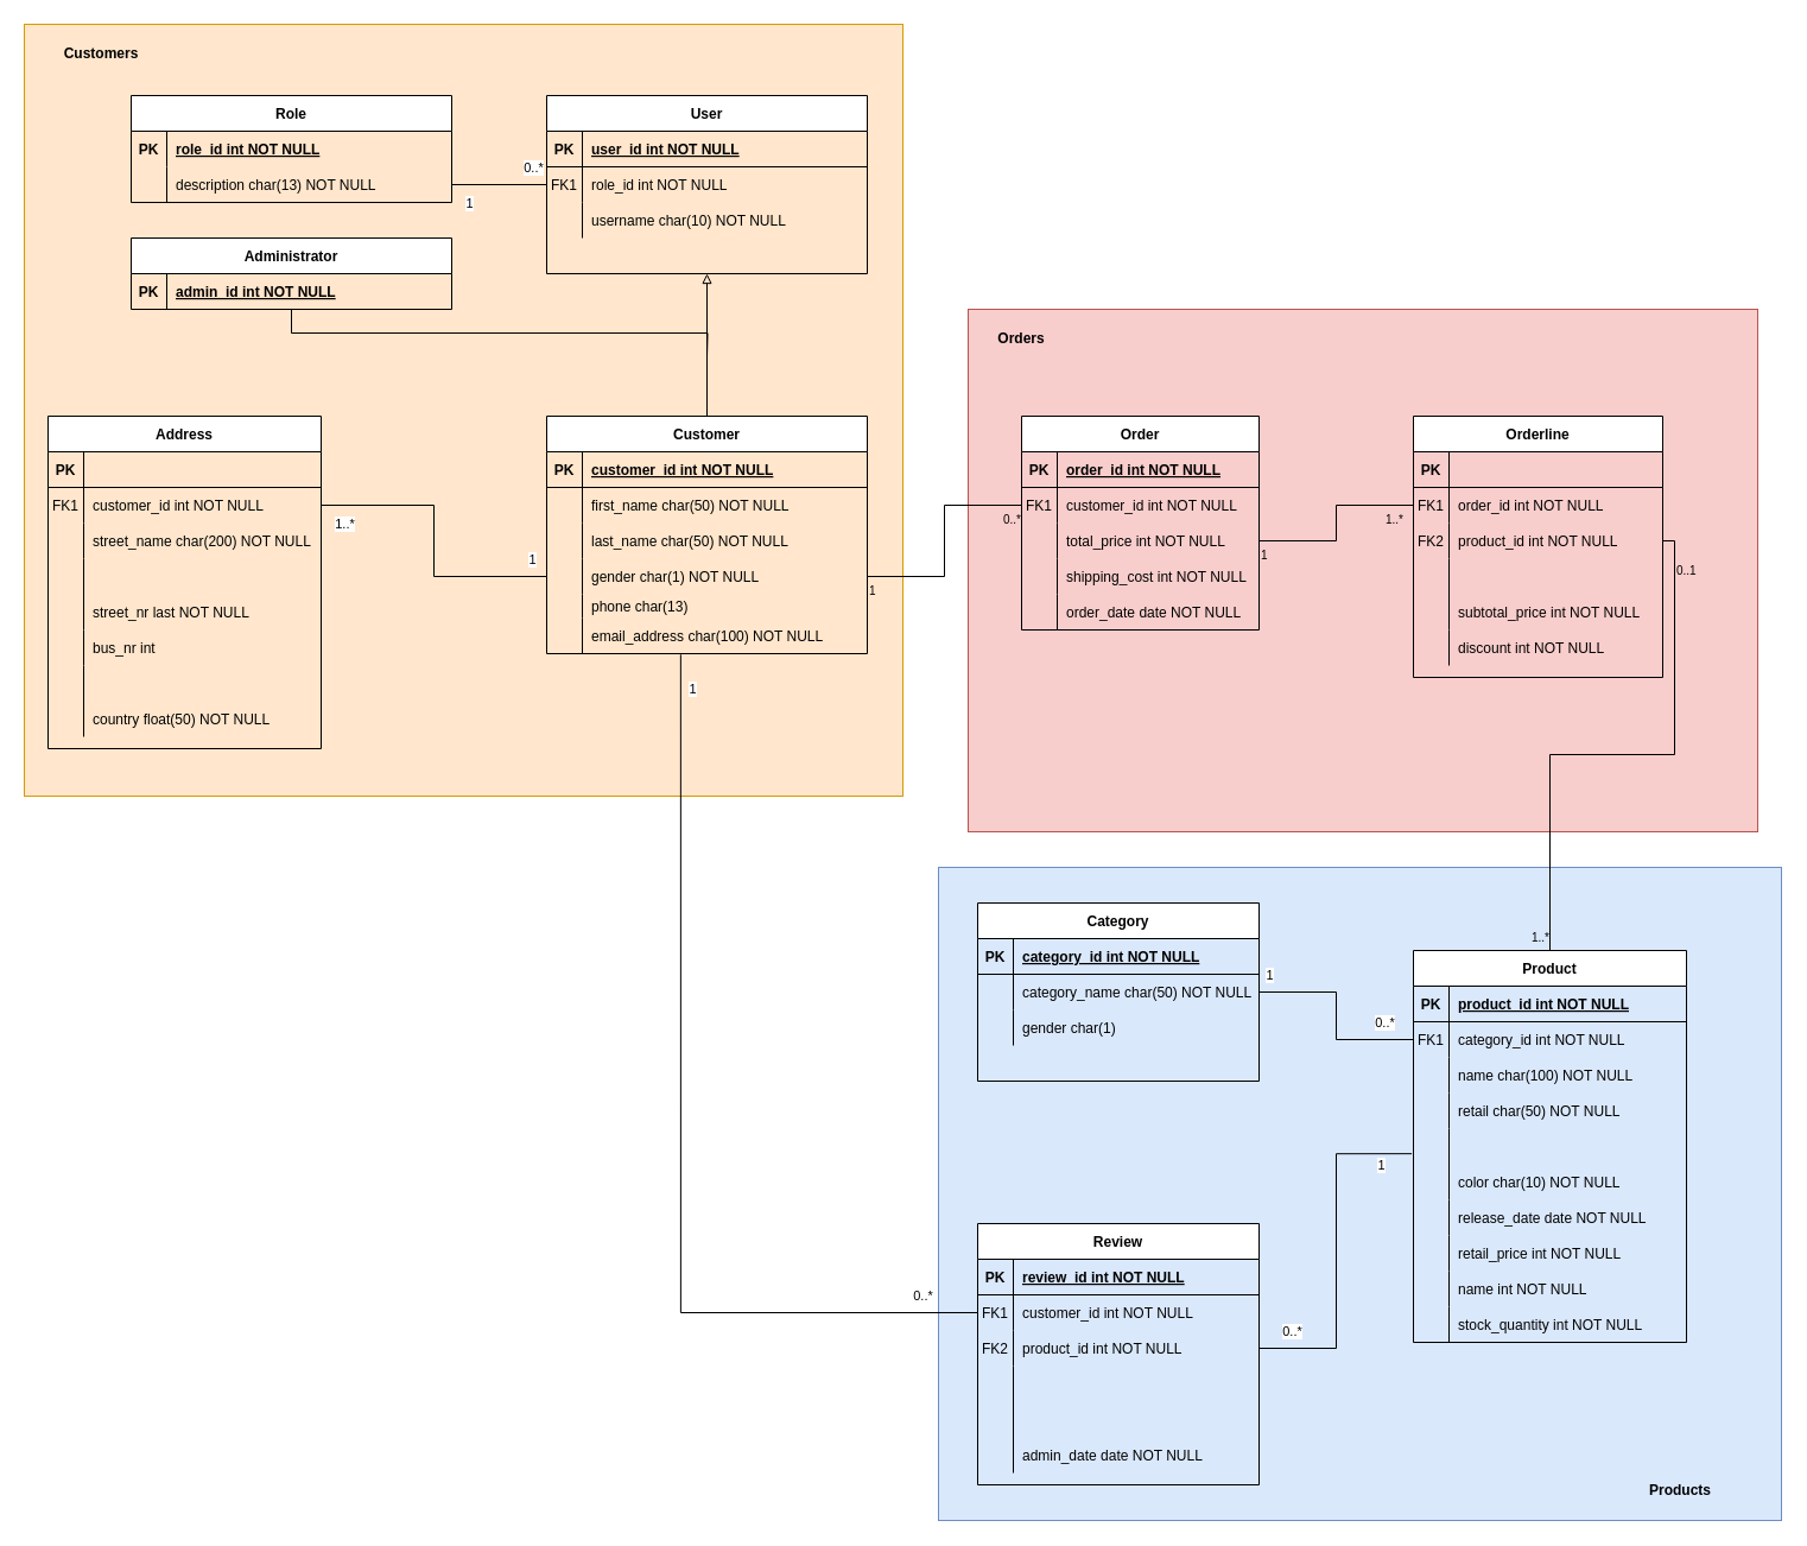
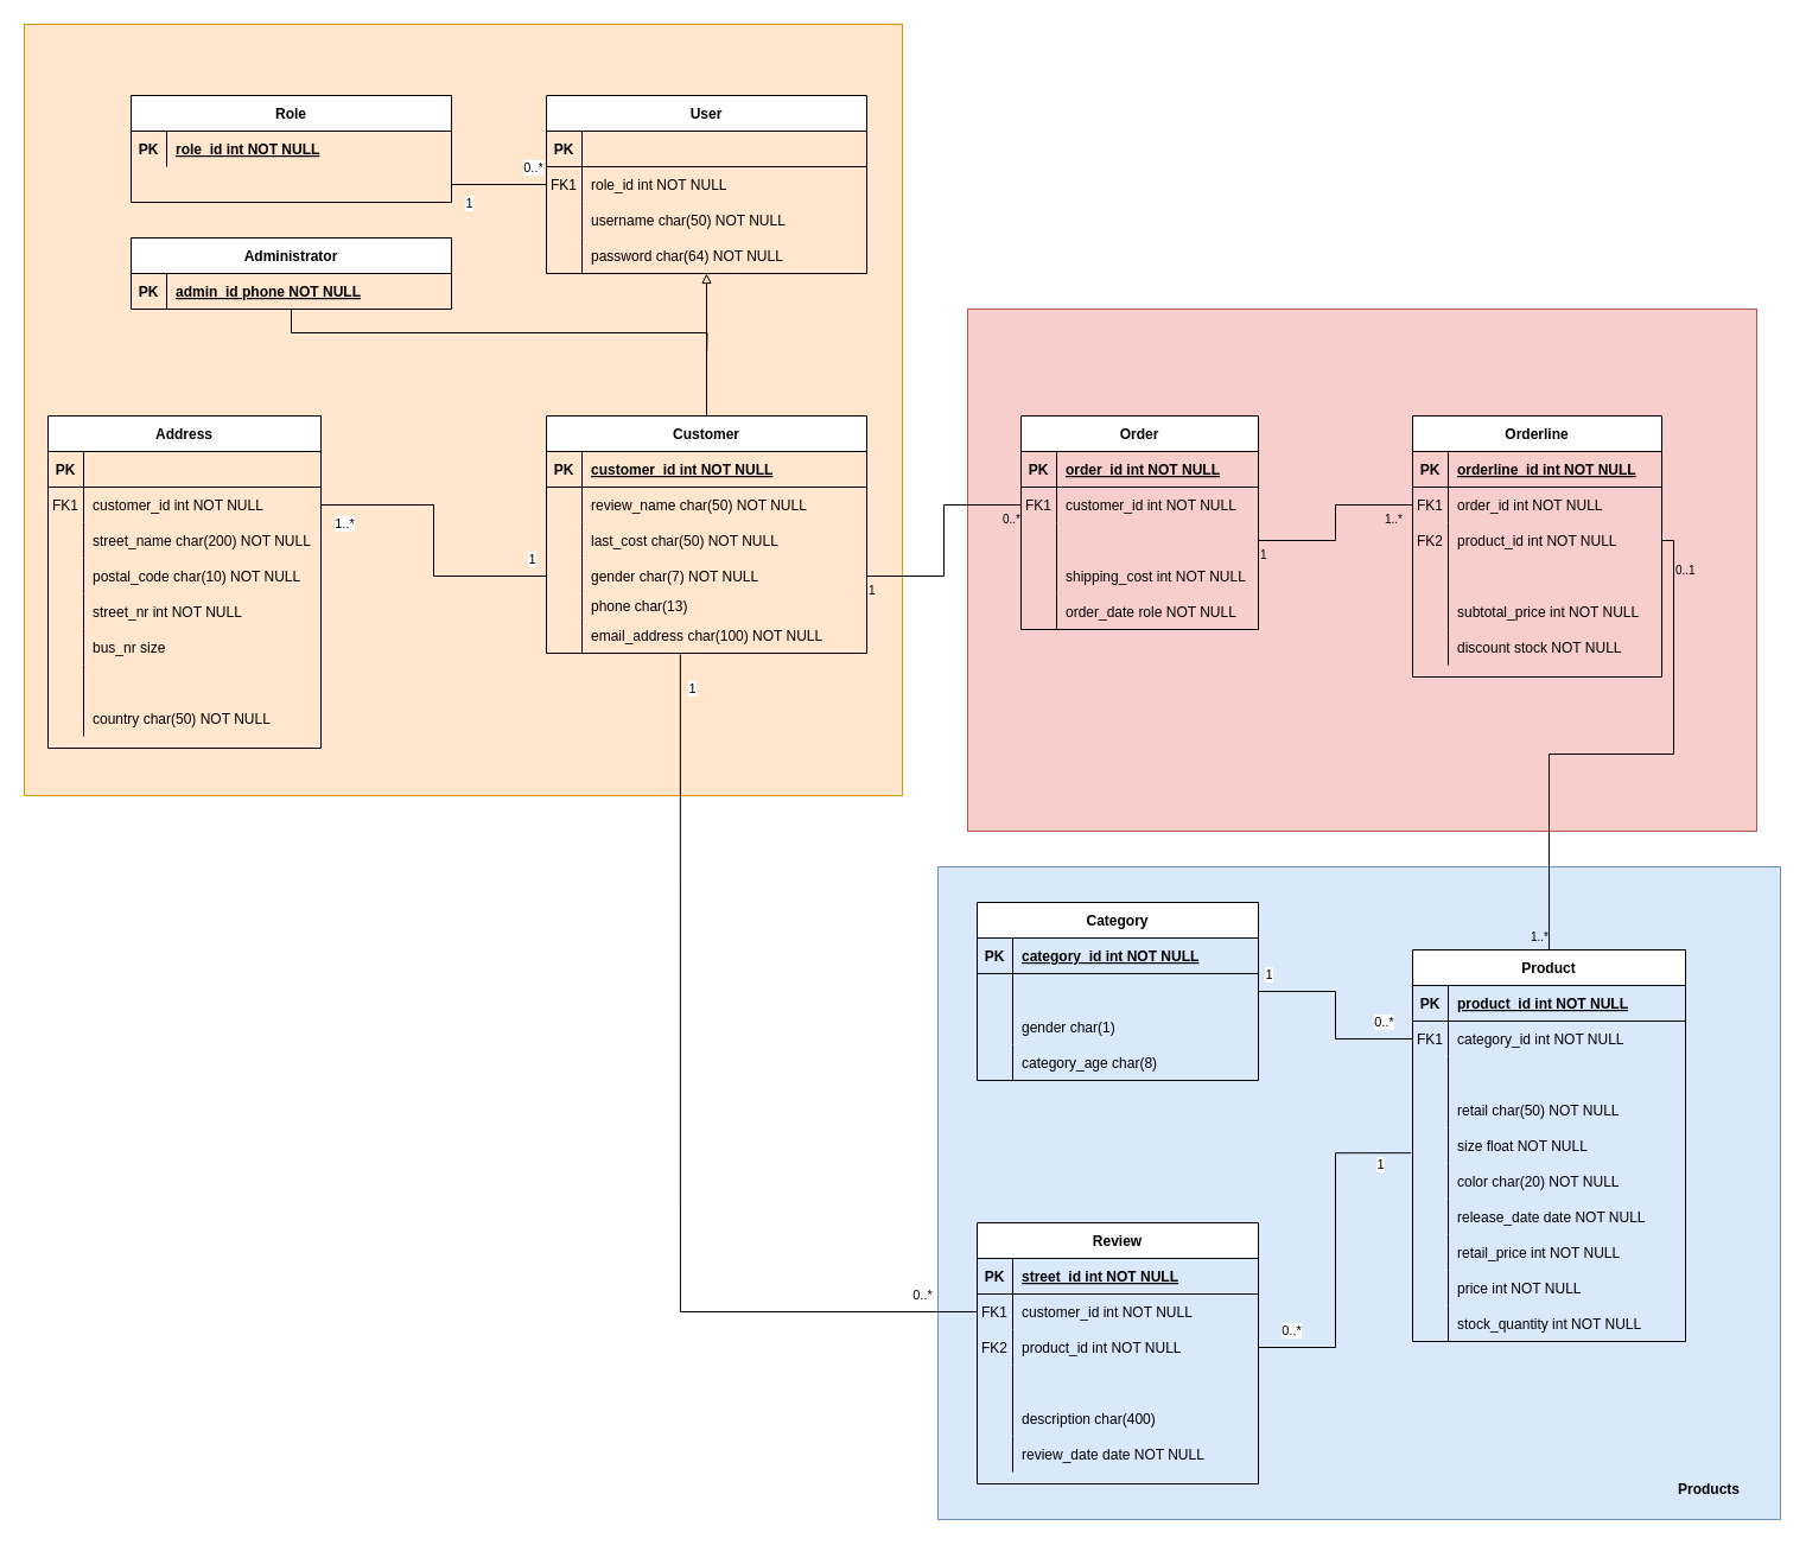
- <mxCell id="180" value="&lt;b&gt;Customers&lt;/b&gt;" style="text;html=1;strokeColor=none;fillColor=none;align=center;verticalAlign=middle;whiteSpace=wrap;rounded=0;" parent="1" vertex="1"><mxGeometry x="30" y="30" width="110" height="30" as="geometry" /></mxCell>
- <mxCell id="104" value="user_id int NOT NULL" style="shape=partialRectangle;connectable=0;fillColor=none;top=0;left=0;bottom=0;right=0;align=left;spacingLeft=6;fontStyle=5;overflow=hidden;" vertex="1" parent="102"><mxGeometry x="30" width="240" height="30" as="geometry" /></mxCell>
- <mxCell id="192" value="description char(13) NOT NULL" style="shape=partialRectangle;connectable=0;fillColor=none;top=0;left=0;bottom=0;right=0;align=left;spacingLeft=6;overflow=hidden;fontStyle=0" vertex="1" parent="190"><mxGeometry x="30" width="240" height="30" as="geometry" /></mxCell>
- <mxCell id="110" value="username char(10) NOT NULL" style="shape=partialRectangle;connectable=0;fillColor=none;top=0;left=0;bottom=0;right=0;align=left;spacingLeft=6;overflow=hidden;" vertex="1" parent="108"><mxGeometry x="30" width="240" height="30" as="geometry" /></mxCell>
+ <mxCell id="110" value="username char(50) NOT NULL" style="shape=partialRectangle;connectable=0;fillColor=none;top=0;left=0;bottom=0;right=0;align=left;spacingLeft=6;overflow=hidden;" vertex="1" parent="108"><mxGeometry x="30" width="240" height="30" as="geometry" /></mxCell>
+ <mxCell id="113" value="password char(64) NOT NULL" style="shape=partialRectangle;connectable=0;fillColor=none;top=0;left=0;bottom=0;right=0;align=left;spacingLeft=6;overflow=hidden;" vertex="1" parent="111"><mxGeometry x="30" width="240" height="30" as="geometry" /></mxCell>
- <mxCell id="197" value="admin_id int NOT NULL" style="shape=partialRectangle;connectable=0;fillColor=none;top=0;left=0;bottom=0;right=0;align=left;spacingLeft=6;overflow=hidden;fontStyle=5" vertex="1" parent="195"><mxGeometry x="30" width="240" height="30" as="geometry" /></mxCell>
+ <mxCell id="197" value="admin_id phone NOT NULL" style="shape=partialRectangle;connectable=0;fillColor=none;top=0;left=0;bottom=0;right=0;align=left;spacingLeft=6;overflow=hidden;fontStyle=5" vertex="1" parent="195"><mxGeometry x="30" width="240" height="30" as="geometry" /></mxCell>
- <mxCell id="181" value="&lt;b&gt;Orders&lt;/b&gt;" style="text;html=1;strokeColor=none;fillColor=none;align=center;verticalAlign=middle;whiteSpace=wrap;rounded=0;" parent="1" vertex="1"><mxGeometry x="840" y="275" width="40" height="20" as="geometry" /></mxCell>
+ <mxCell id="39" value="orderline_id int NOT NULL" style="shape=partialRectangle;connectable=0;fillColor=none;top=0;left=0;bottom=0;right=0;align=left;spacingLeft=6;fontStyle=5;overflow=hidden;" parent="37" vertex="1"><mxGeometry x="30" width="180" height="30" as="geometry" /></mxCell>
- <mxCell id="23" value="first_name char(50) NOT NULL" style="shape=partialRectangle;connectable=0;fillColor=none;top=0;left=0;bottom=0;right=0;align=left;spacingLeft=6;overflow=hidden;" parent="21" vertex="1"><mxGeometry x="30" width="240" height="30" as="geometry" /></mxCell>
+ <mxCell id="23" value="review_name char(50) NOT NULL" style="shape=partialRectangle;connectable=0;fillColor=none;top=0;left=0;bottom=0;right=0;align=left;spacingLeft=6;overflow=hidden;" parent="21" vertex="1"><mxGeometry x="30" width="240" height="30" as="geometry" /></mxCell>
- <mxCell id="26" value="last_name char(50) NOT NULL" style="shape=partialRectangle;connectable=0;fillColor=none;top=0;left=0;bottom=0;right=0;align=left;spacingLeft=6;overflow=hidden;" parent="24" vertex="1"><mxGeometry x="30" width="240" height="30" as="geometry" /></mxCell>
+ <mxCell id="26" value="last_cost char(50) NOT NULL" style="shape=partialRectangle;connectable=0;fillColor=none;top=0;left=0;bottom=0;right=0;align=left;spacingLeft=6;overflow=hidden;" parent="24" vertex="1"><mxGeometry x="30" width="240" height="30" as="geometry" /></mxCell>
- <mxCell id="63" value="total_price int NOT NULL" style="shape=partialRectangle;connectable=0;fillColor=none;top=0;left=0;bottom=0;right=0;align=left;spacingLeft=6;overflow=hidden;" parent="61" vertex="1"><mxGeometry x="30" width="170" height="30" as="geometry" /></mxCell>
+ <mxCell id="165" value="postal_code char(10) NOT NULL" style="shape=partialRectangle;connectable=0;fillColor=none;top=0;left=0;bottom=0;right=0;align=left;spacingLeft=6;overflow=hidden;" parent="163" vertex="1"><mxGeometry x="30" width="200" height="30" as="geometry" /></mxCell>
- <mxCell id="29" value="gender char(1) NOT NULL" style="shape=partialRectangle;connectable=0;fillColor=none;top=0;left=0;bottom=0;right=0;align=left;spacingLeft=6;overflow=hidden;" parent="27" vertex="1"><mxGeometry x="30" width="240" height="30" as="geometry" /></mxCell>
+ <mxCell id="29" value="gender char(7) NOT NULL" style="shape=partialRectangle;connectable=0;fillColor=none;top=0;left=0;bottom=0;right=0;align=left;spacingLeft=6;overflow=hidden;" parent="27" vertex="1"><mxGeometry x="30" width="240" height="30" as="geometry" /></mxCell>
- <mxCell id="168" value="street_nr last NOT NULL" style="shape=partialRectangle;connectable=0;fillColor=none;top=0;left=0;bottom=0;right=0;align=left;spacingLeft=6;overflow=hidden;" parent="166" vertex="1"><mxGeometry x="30" width="200" height="30" as="geometry" /></mxCell>
+ <mxCell id="168" value="street_nr int NOT NULL" style="shape=partialRectangle;connectable=0;fillColor=none;top=0;left=0;bottom=0;right=0;align=left;spacingLeft=6;overflow=hidden;" parent="166" vertex="1"><mxGeometry x="30" width="200" height="30" as="geometry" /></mxCell>
- <mxCell id="69" value="order_date date NOT NULL" style="shape=partialRectangle;connectable=0;fillColor=none;top=0;left=0;bottom=0;right=0;align=left;spacingLeft=6;overflow=hidden;" parent="67" vertex="1"><mxGeometry x="30" width="170" height="30" as="geometry" /></mxCell>
+ <mxCell id="69" value="order_date role NOT NULL" style="shape=partialRectangle;connectable=0;fillColor=none;top=0;left=0;bottom=0;right=0;align=left;spacingLeft=6;overflow=hidden;" parent="67" vertex="1"><mxGeometry x="30" width="170" height="30" as="geometry" /></mxCell>
- <mxCell id="171" value="bus_nr int" style="shape=partialRectangle;connectable=0;fillColor=none;top=0;left=0;bottom=0;right=0;align=left;spacingLeft=6;overflow=hidden;" parent="169" vertex="1"><mxGeometry x="30" width="200" height="30" as="geometry" /></mxCell>
+ <mxCell id="171" value="bus_nr size" style="shape=partialRectangle;connectable=0;fillColor=none;top=0;left=0;bottom=0;right=0;align=left;spacingLeft=6;overflow=hidden;" parent="169" vertex="1"><mxGeometry x="30" width="200" height="30" as="geometry" /></mxCell>
- <mxCell id="53" value="discount int NOT NULL" style="shape=partialRectangle;connectable=0;fillColor=none;top=0;left=0;bottom=0;right=0;align=left;spacingLeft=6;overflow=hidden;" parent="51" vertex="1"><mxGeometry x="30" width="180" height="30" as="geometry" /></mxCell>
+ <mxCell id="53" value="discount stock NOT NULL" style="shape=partialRectangle;connectable=0;fillColor=none;top=0;left=0;bottom=0;right=0;align=left;spacingLeft=6;overflow=hidden;" parent="51" vertex="1"><mxGeometry x="30" width="180" height="30" as="geometry" /></mxCell>
- <mxCell id="176" value="country float(50) NOT NULL" style="shape=partialRectangle;connectable=0;fillColor=none;top=0;left=0;bottom=0;right=0;align=left;spacingLeft=6;overflow=hidden;" parent="174" vertex="1"><mxGeometry x="30" width="200" height="30" as="geometry" /></mxCell>
+ <mxCell id="176" value="country char(50) NOT NULL" style="shape=partialRectangle;connectable=0;fillColor=none;top=0;left=0;bottom=0;right=0;align=left;spacingLeft=6;overflow=hidden;" parent="174" vertex="1"><mxGeometry x="30" width="200" height="30" as="geometry" /></mxCell>
- <mxCell id="138" value="category_name char(50) NOT NULL" style="shape=partialRectangle;connectable=0;fillColor=none;top=0;left=0;bottom=0;right=0;align=left;spacingLeft=6;overflow=hidden;" parent="136" vertex="1"><mxGeometry x="30" width="207" height="30" as="geometry" /></mxCell>
+ <mxCell id="144" value="category_age char(8)" style="shape=partialRectangle;connectable=0;fillColor=none;top=0;left=0;bottom=0;right=0;align=left;spacingLeft=6;overflow=hidden;" parent="142" vertex="1"><mxGeometry x="30" width="207" height="30" as="geometry" /></mxCell>
- <mxCell id="79" value="name char(100) NOT NULL" style="shape=partialRectangle;connectable=0;fillColor=none;top=0;left=0;bottom=0;right=0;align=left;spacingLeft=6;overflow=hidden;" parent="77" vertex="1"><mxGeometry x="30" width="200" height="30" as="geometry" /></mxCell>
+ <mxCell id="85" value="size float NOT NULL" style="shape=partialRectangle;connectable=0;fillColor=none;top=0;left=0;bottom=0;right=0;align=left;spacingLeft=6;overflow=hidden;" parent="83" vertex="1"><mxGeometry x="30" width="200" height="30" as="geometry" /></mxCell>
- <mxCell id="88" value="color char(10) NOT NULL" style="shape=partialRectangle;connectable=0;fillColor=none;top=0;left=0;bottom=0;right=0;align=left;spacingLeft=6;overflow=hidden;" parent="86" vertex="1"><mxGeometry x="30" width="200" height="30" as="geometry" /></mxCell>
+ <mxCell id="88" value="color char(20) NOT NULL" style="shape=partialRectangle;connectable=0;fillColor=none;top=0;left=0;bottom=0;right=0;align=left;spacingLeft=6;overflow=hidden;" parent="86" vertex="1"><mxGeometry x="30" width="200" height="30" as="geometry" /></mxCell>
- <mxCell id="117" value="review_id int NOT NULL" style="shape=partialRectangle;connectable=0;fillColor=none;top=0;left=0;bottom=0;right=0;align=left;spacingLeft=6;fontStyle=5;overflow=hidden;" parent="115" vertex="1"><mxGeometry x="30" width="207" height="30" as="geometry" /></mxCell>
+ <mxCell id="117" value="street_id int NOT NULL" style="shape=partialRectangle;connectable=0;fillColor=none;top=0;left=0;bottom=0;right=0;align=left;spacingLeft=6;fontStyle=5;overflow=hidden;" parent="115" vertex="1"><mxGeometry x="30" width="207" height="30" as="geometry" /></mxCell>
- <mxCell id="97" value="name int NOT NULL" style="shape=partialRectangle;connectable=0;fillColor=none;top=0;left=0;bottom=0;right=0;align=left;spacingLeft=6;overflow=hidden;" parent="95" vertex="1"><mxGeometry x="30" width="200" height="30" as="geometry" /></mxCell>
+ <mxCell id="97" value="price int NOT NULL" style="shape=partialRectangle;connectable=0;fillColor=none;top=0;left=0;bottom=0;right=0;align=left;spacingLeft=6;overflow=hidden;" parent="95" vertex="1"><mxGeometry x="30" width="200" height="30" as="geometry" /></mxCell>
+ <mxCell id="128" value="description char(400)" style="shape=partialRectangle;connectable=0;fillColor=none;top=0;left=0;bottom=0;right=0;align=left;spacingLeft=6;overflow=hidden;" parent="126" vertex="1"><mxGeometry x="30" width="207" height="30" as="geometry" /></mxCell>
- <mxCell id="131" value="admin_date date NOT NULL" style="shape=partialRectangle;connectable=0;fillColor=none;top=0;left=0;bottom=0;right=0;align=left;spacingLeft=6;overflow=hidden;" parent="129" vertex="1"><mxGeometry x="30" width="207" height="30" as="geometry" /></mxCell>
+ <mxCell id="131" value="review_date date NOT NULL" style="shape=partialRectangle;connectable=0;fillColor=none;top=0;left=0;bottom=0;right=0;align=left;spacingLeft=6;overflow=hidden;" parent="129" vertex="1"><mxGeometry x="30" width="207" height="30" as="geometry" /></mxCell>
- <mxCell id="182" value="&lt;b&gt;Products&lt;/b&gt;" style="text;html=1;strokeColor=none;fillColor=none;align=center;verticalAlign=middle;whiteSpace=wrap;rounded=0;" parent="1" vertex="1"><mxGeometry x="1355" y="1240" width="120" height="30" as="geometry" /></mxCell>
+ <mxCell id="182" value="&lt;b&gt;Products&lt;/b&gt;" style="text;html=1;strokeColor=none;fillColor=none;align=center;verticalAlign=middle;whiteSpace=wrap;rounded=0;" parent="1" vertex="1"><mxGeometry x="1380" y="1240" width="120" height="30" as="geometry" /></mxCell>
